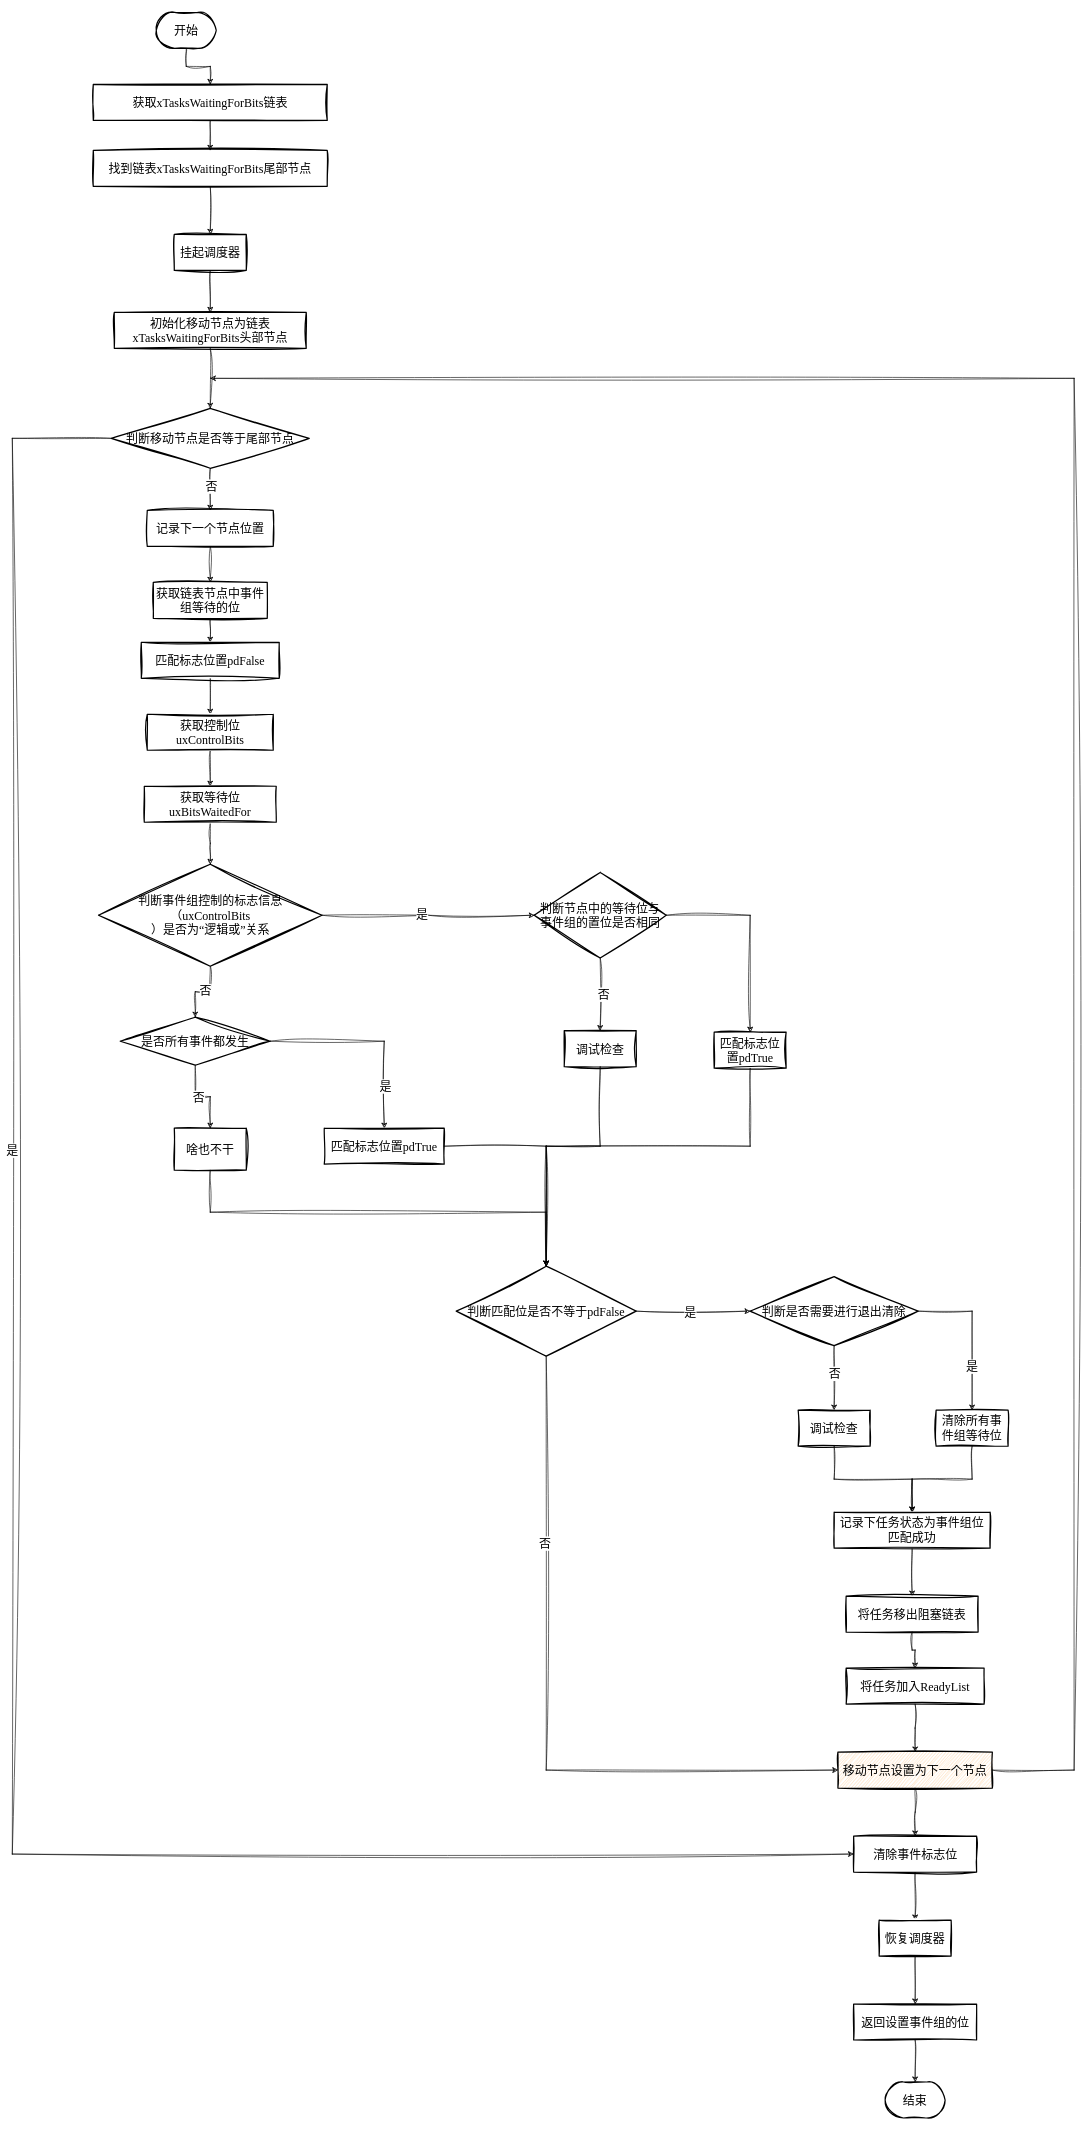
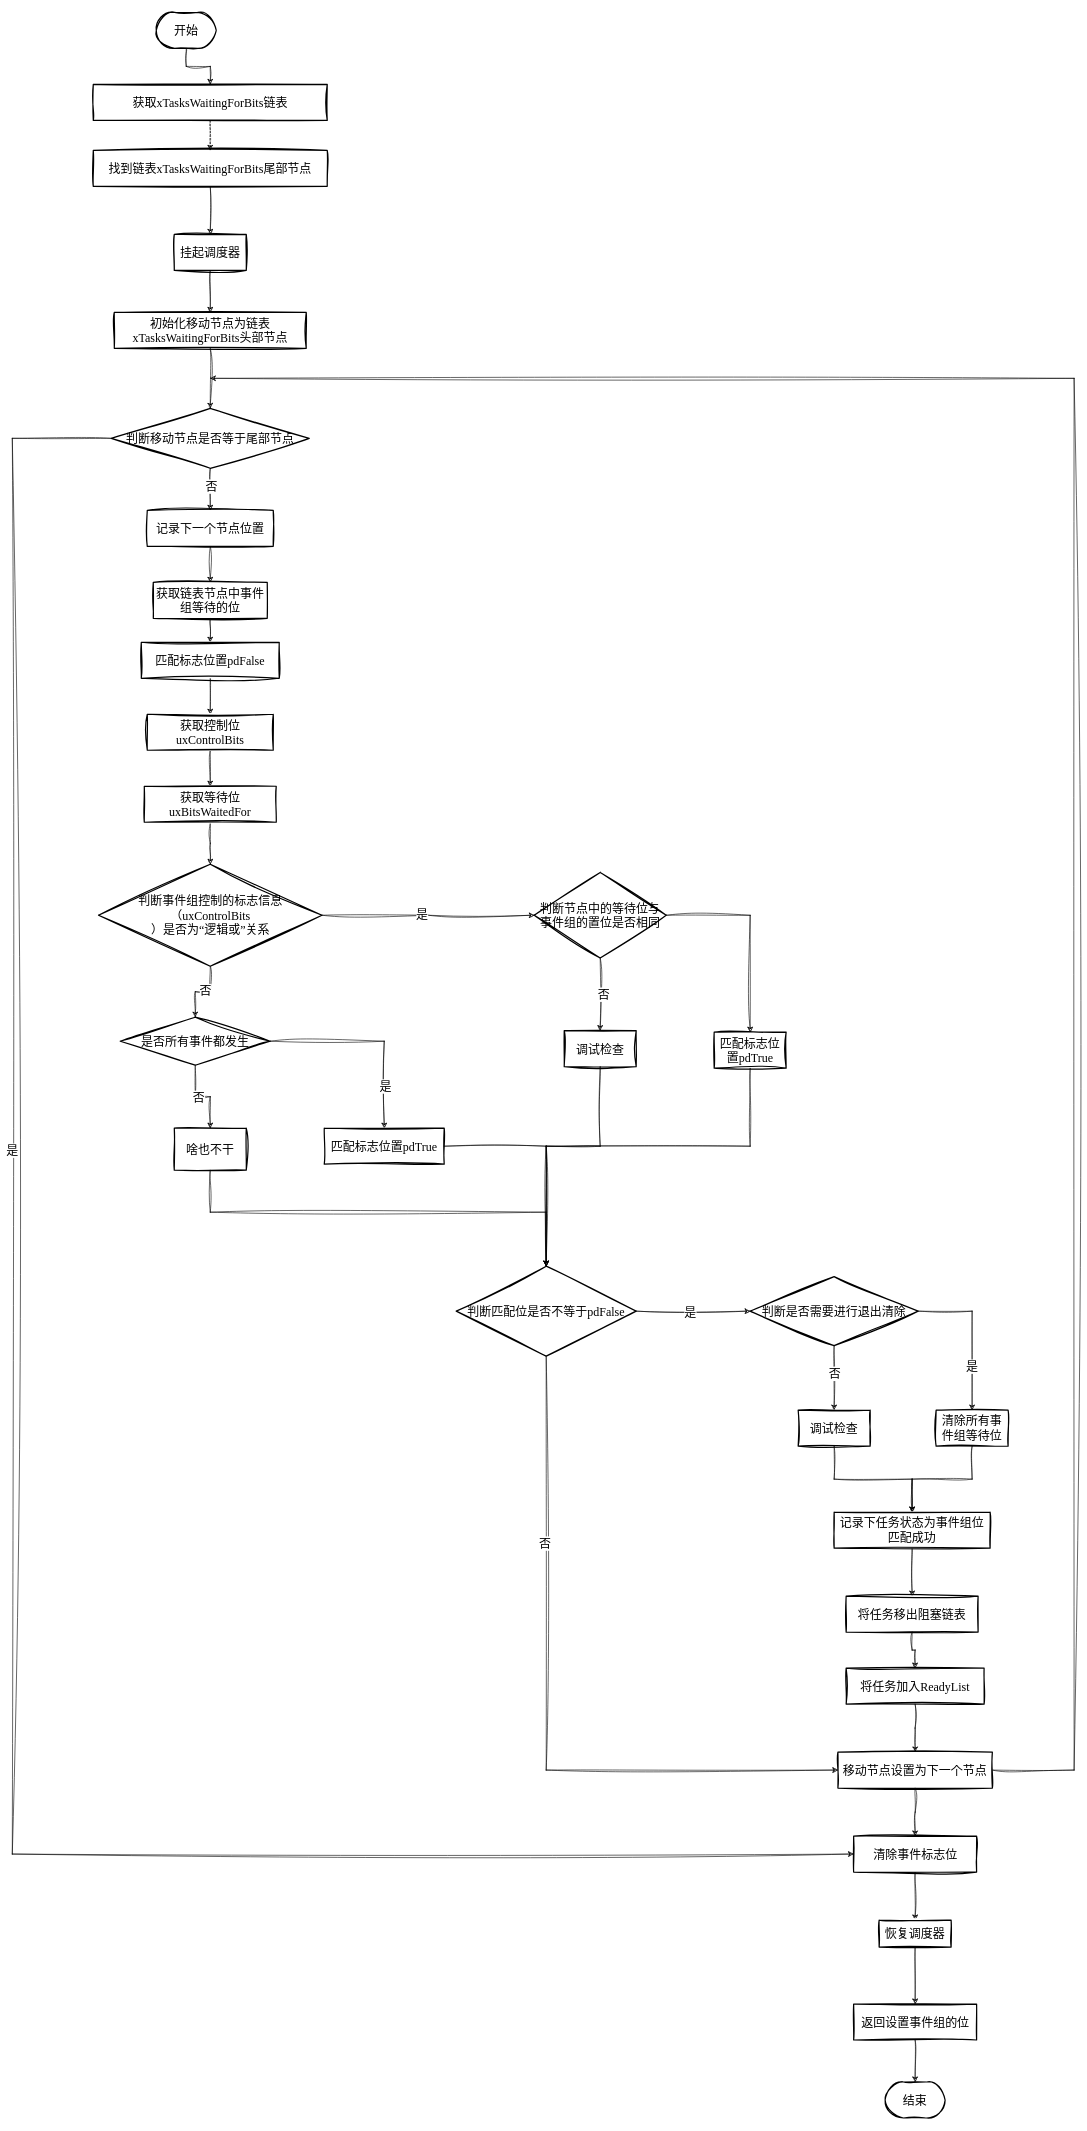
- <mxCell id="4" value="" style="edgeStyle=orthogonalEdgeStyle;rounded=0;hachureGap=4;orthogonalLoop=1;jettySize=auto;html=1;fontFamily=Architects Daughter;fontSource=https%3A%2F%2Ffonts.googleapis.com%2Fcss%3Ffamily%3DArchitects%2BDaughter;fontSize=16;sketch=1;curveFitting=1;jiggle=2;" edge="1" parent="1" source="5" target="7"><mxGeometry relative="1" as="geometry" /></mxCell>
+ <mxCell id="4" value="" style="edgeStyle=orthogonalEdgeStyle;rounded=0;hachureGap=4;orthogonalLoop=1;jettySize=auto;html=1;fontFamily=Architects Daughter;fontSource=https%3A%2F%2Ffonts.googleapis.com%2Fcss%3Ffamily%3DArchitects%2BDaughter;fontSize=16;sketch=1;curveFitting=1;jiggle=2;dashed=1;" edge="1" parent="1" source="5" target="7"><mxGeometry relative="1" as="geometry" /></mxCell>
- <mxCell id="71" value="移动节点设置为下一个节点" style="whiteSpace=wrap;html=1;fontSize=20;fontFamily=Architects Daughter;strokeWidth=2;hachureGap=4;fontSource=https%3A%2F%2Ffonts.googleapis.com%2Fcss%3Ffamily%3DArchitects%2BDaughter;rounded=0;sketch=1;curveFitting=1;jiggle=2;fillColor=#ffe6cc;" vertex="1" parent="1"><mxGeometry x="1396.25" y="2920" width="257.5" height="60" as="geometry" /></mxCell>
+ <mxCell id="71" value="移动节点设置为下一个节点" style="whiteSpace=wrap;html=1;fontSize=20;fontFamily=Architects Daughter;strokeWidth=2;hachureGap=4;fontSource=https%3A%2F%2Ffonts.googleapis.com%2Fcss%3Ffamily%3DArchitects%2BDaughter;rounded=0;sketch=1;curveFitting=1;jiggle=2;" vertex="1" parent="1"><mxGeometry x="1396.25" y="2920" width="257.5" height="60" as="geometry" /></mxCell>
- <mxCell id="75" value="恢复调度器" style="whiteSpace=wrap;html=1;fontSize=20;fontFamily=Architects Daughter;strokeWidth=2;hachureGap=4;fontSource=https%3A%2F%2Ffonts.googleapis.com%2Fcss%3Ffamily%3DArchitects%2BDaughter;rounded=0;sketch=1;curveFitting=1;jiggle=2;" vertex="1" parent="1"><mxGeometry x="1465" y="3200" width="120" height="60" as="geometry" /></mxCell>
+ <mxCell id="75" value="恢复调度器" style="whiteSpace=wrap;html=1;fontSize=20;fontFamily=Architects Daughter;strokeWidth=2;hachureGap=4;fontSource=https%3A%2F%2Ffonts.googleapis.com%2Fcss%3Ffamily%3DArchitects%2BDaughter;rounded=0;sketch=1;curveFitting=1;jiggle=2;" vertex="1" parent="1"><mxGeometry x="1465" y="3200" width="120" height="45" as="geometry" /></mxCell>
